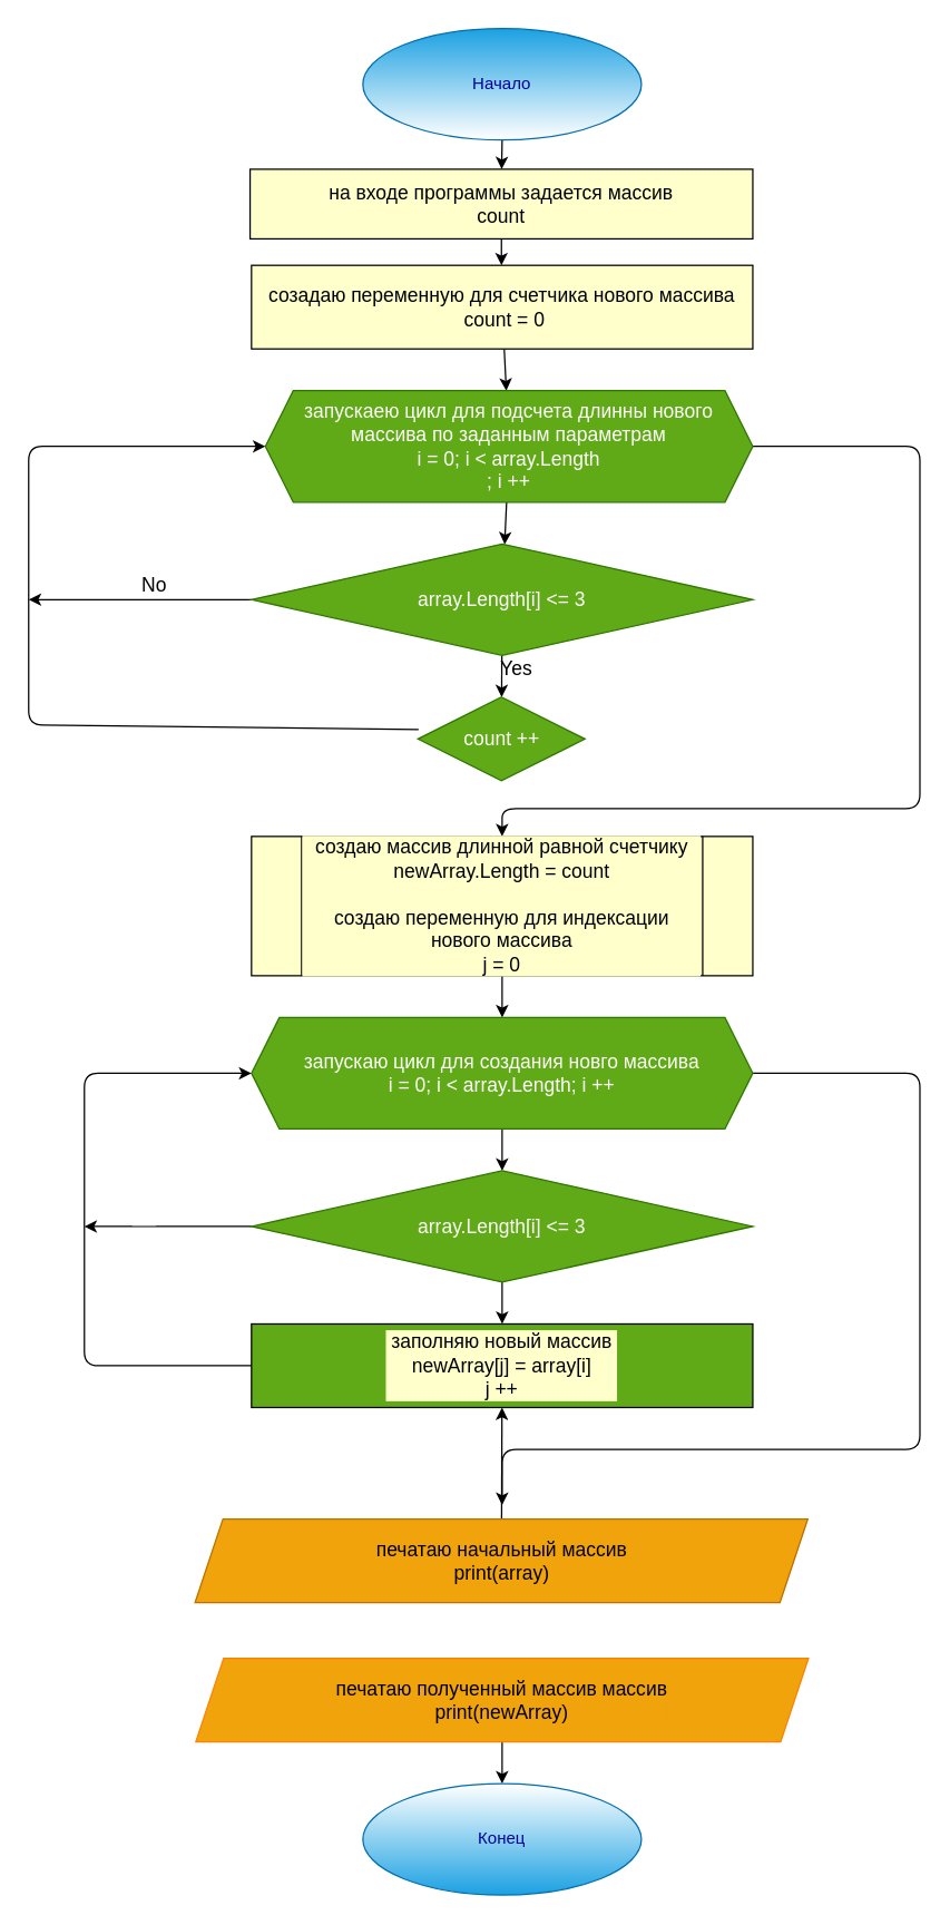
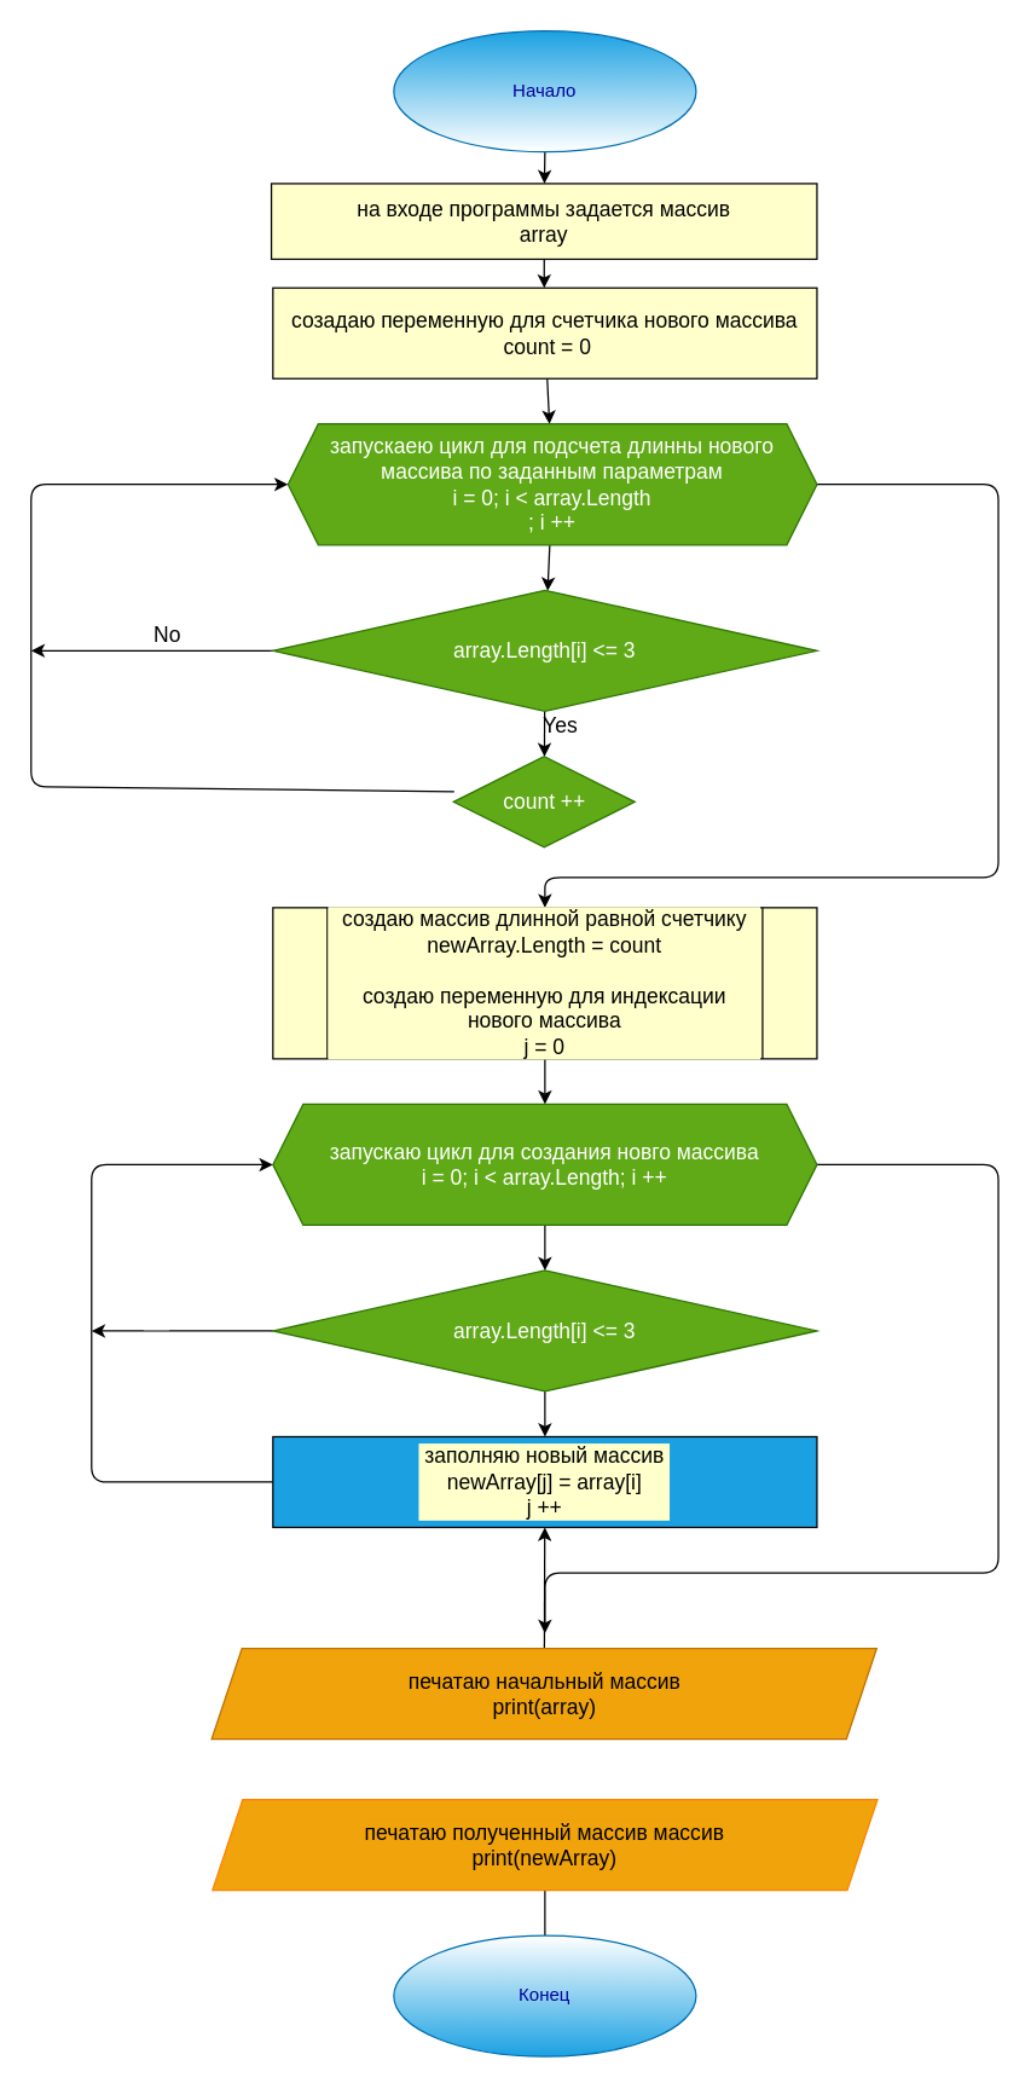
- <mxCell id="5" value="&lt;span style=&quot;font-size: 14px&quot;&gt;на входе программы задается массив&lt;br&gt;count&lt;br&gt;&lt;/span&gt;" style="rounded=0;whiteSpace=wrap;html=1;fillColor=#FFFFCC;gradientDirection=radial;fontColor=#000000;strokeColor=default;gradientColor=none;labelBackgroundColor=none;" vertex="1" parent="1"><mxGeometry x="179" y="121" width="361" height="50" as="geometry" /></mxCell>
+ <mxCell id="5" value="&lt;span style=&quot;font-size: 14px&quot;&gt;на входе программы задается массив&lt;br&gt;array&lt;br&gt;&lt;/span&gt;" style="rounded=0;whiteSpace=wrap;html=1;fillColor=#FFFFCC;gradientDirection=radial;fontColor=#000000;strokeColor=default;gradientColor=none;labelBackgroundColor=none;" vertex="1" parent="1"><mxGeometry x="179" y="121" width="361" height="50" as="geometry" /></mxCell>
- <mxCell id="29" value="&lt;font color=&quot;#000000&quot;&gt;&amp;nbsp;заполняю новый массив&amp;nbsp;&lt;br&gt;newArray[j] = array[i]&lt;br&gt;j ++&lt;br&gt;&lt;/font&gt;" style="rounded=0;whiteSpace=wrap;html=1;labelBackgroundColor=#FFFFCC;fontSize=14;fontColor=#FFFFFF;fillColor=#60A917;" vertex="1" parent="1"><mxGeometry x="180" y="950" width="360" height="60" as="geometry" /></mxCell>
+ <mxCell id="29" value="&lt;font color=&quot;#000000&quot;&gt;&amp;nbsp;заполняю новый массив&amp;nbsp;&lt;br&gt;newArray[j] = array[i]&lt;br&gt;j ++&lt;br&gt;&lt;/font&gt;" style="rounded=0;whiteSpace=wrap;html=1;labelBackgroundColor=#FFFFCC;fontSize=14;fontColor=#FFFFFF;fillColor=#1ba1e2;" vertex="1" parent="1"><mxGeometry x="180" y="950" width="360" height="60" as="geometry" /></mxCell>
- <mxCell id="32" value="" style="edgeStyle=none;html=1;fontSize=14;fontColor=#FFFFFF;" edge="1" parent="1" source="33" target="34"><mxGeometry relative="1" as="geometry" /></mxCell>
+ <mxCell id="32" value="" style="edgeStyle=none;html=1;fontSize=14;fontColor=#FFFFFF;endArrow=none;" edge="1" parent="1" source="33" target="34"><mxGeometry relative="1" as="geometry" /></mxCell>
